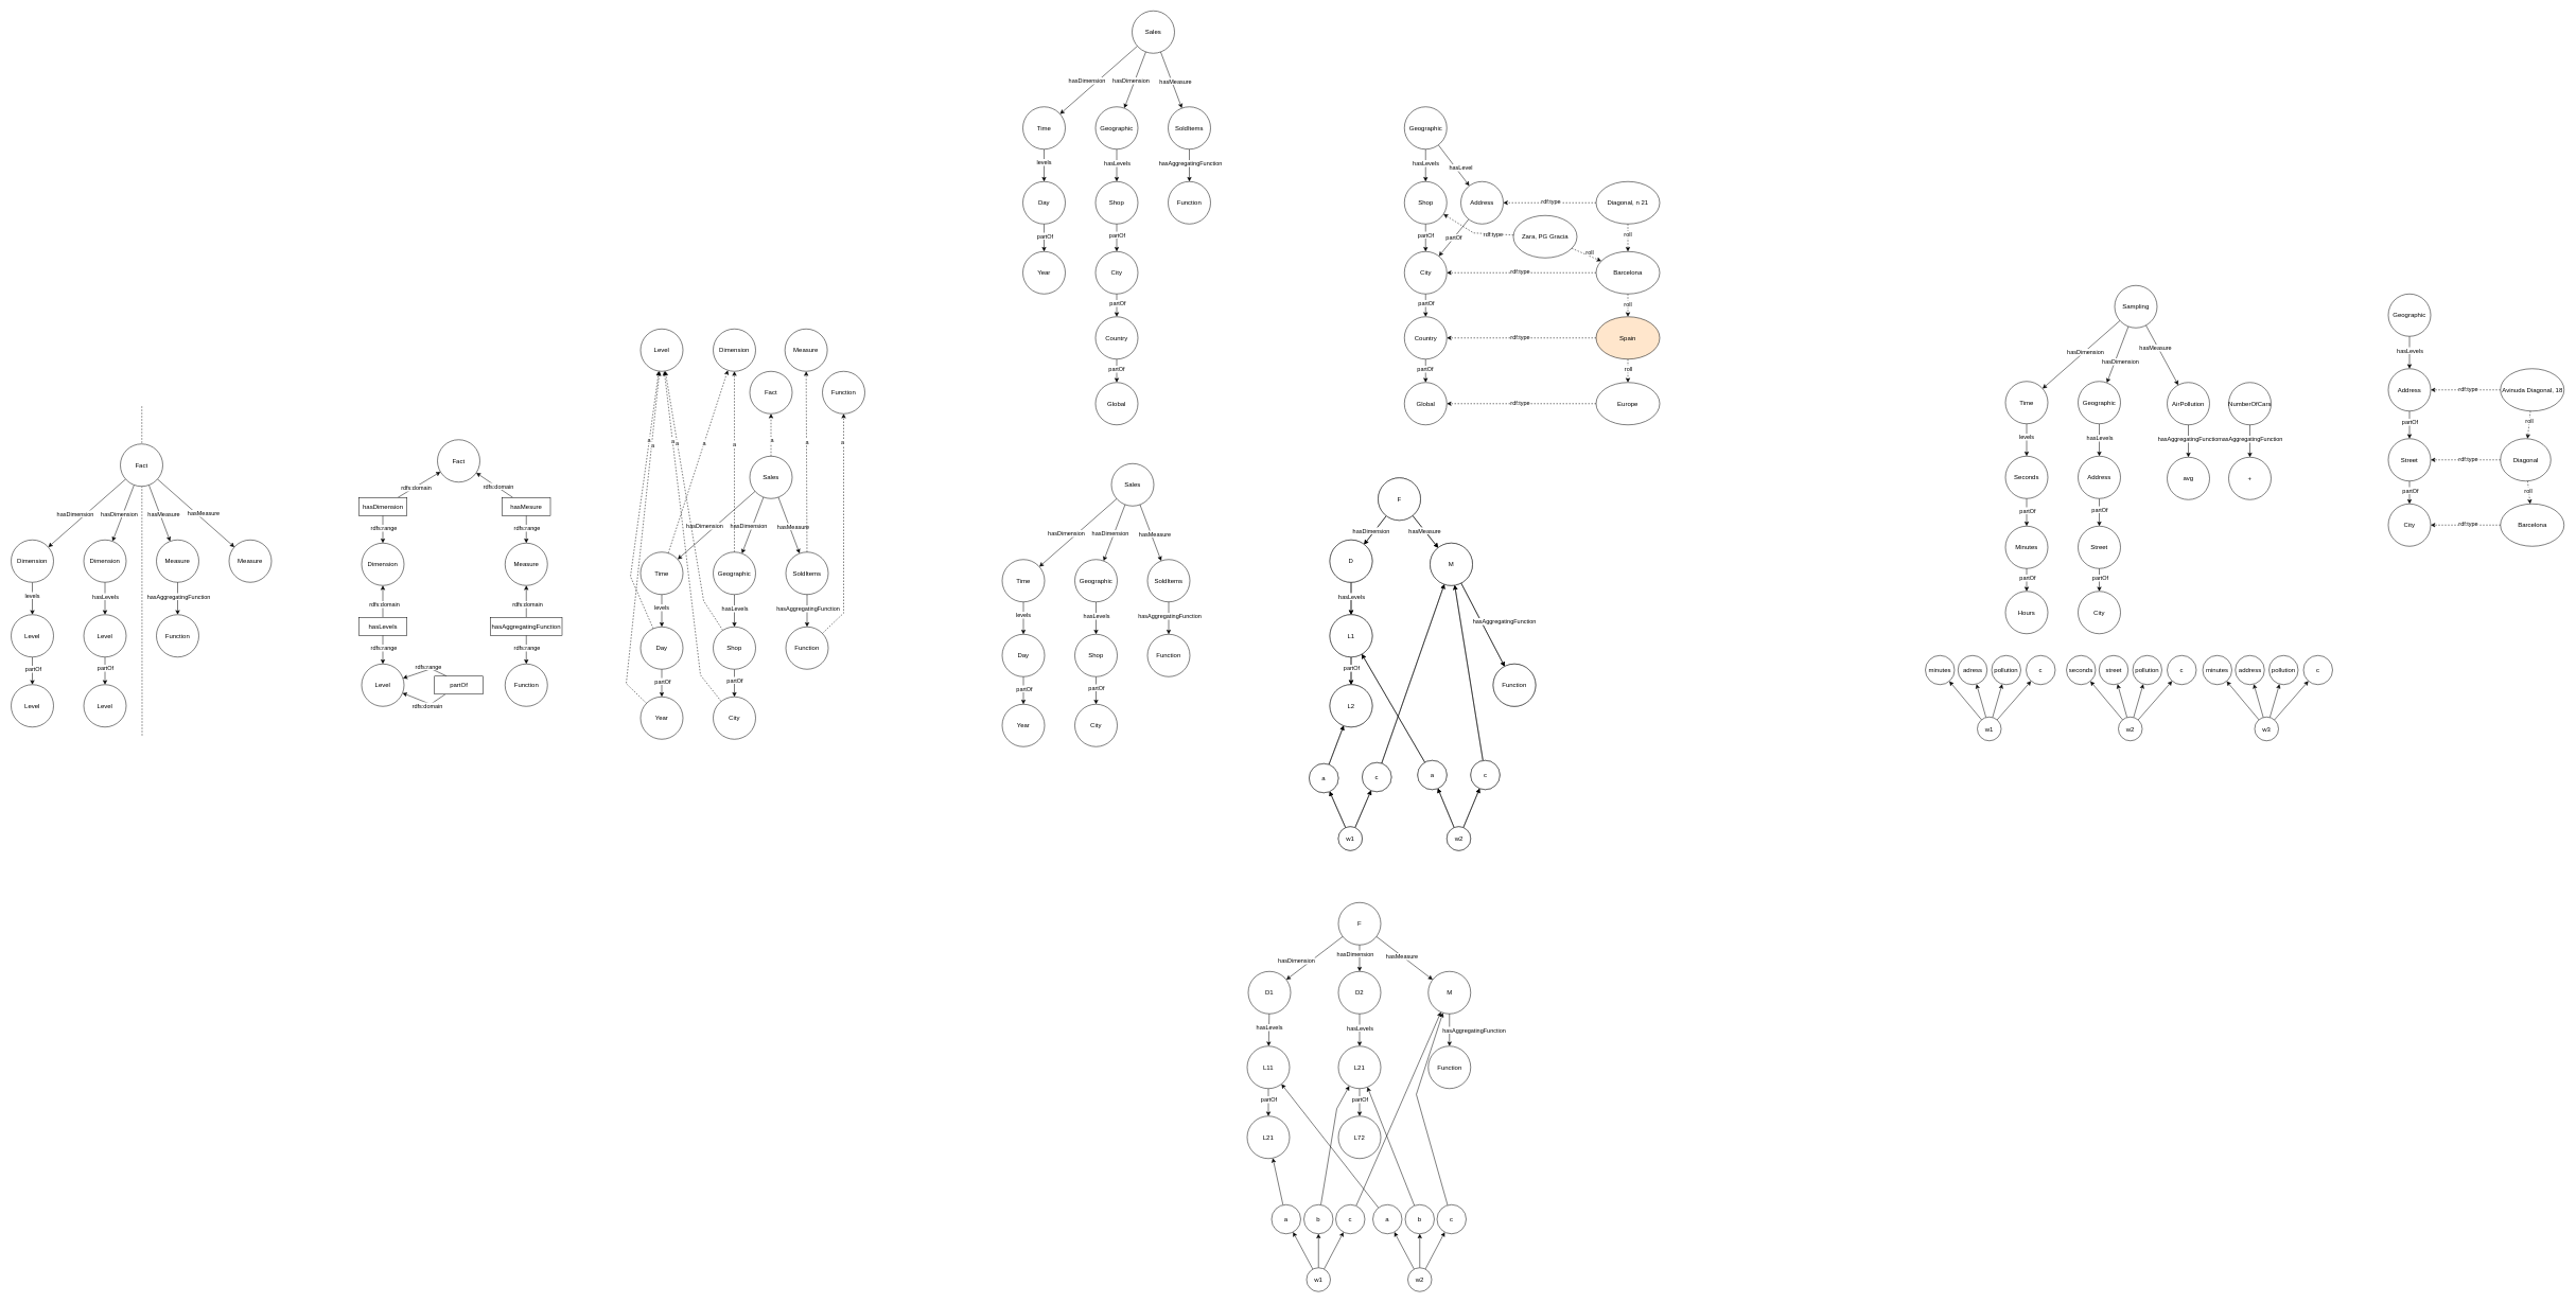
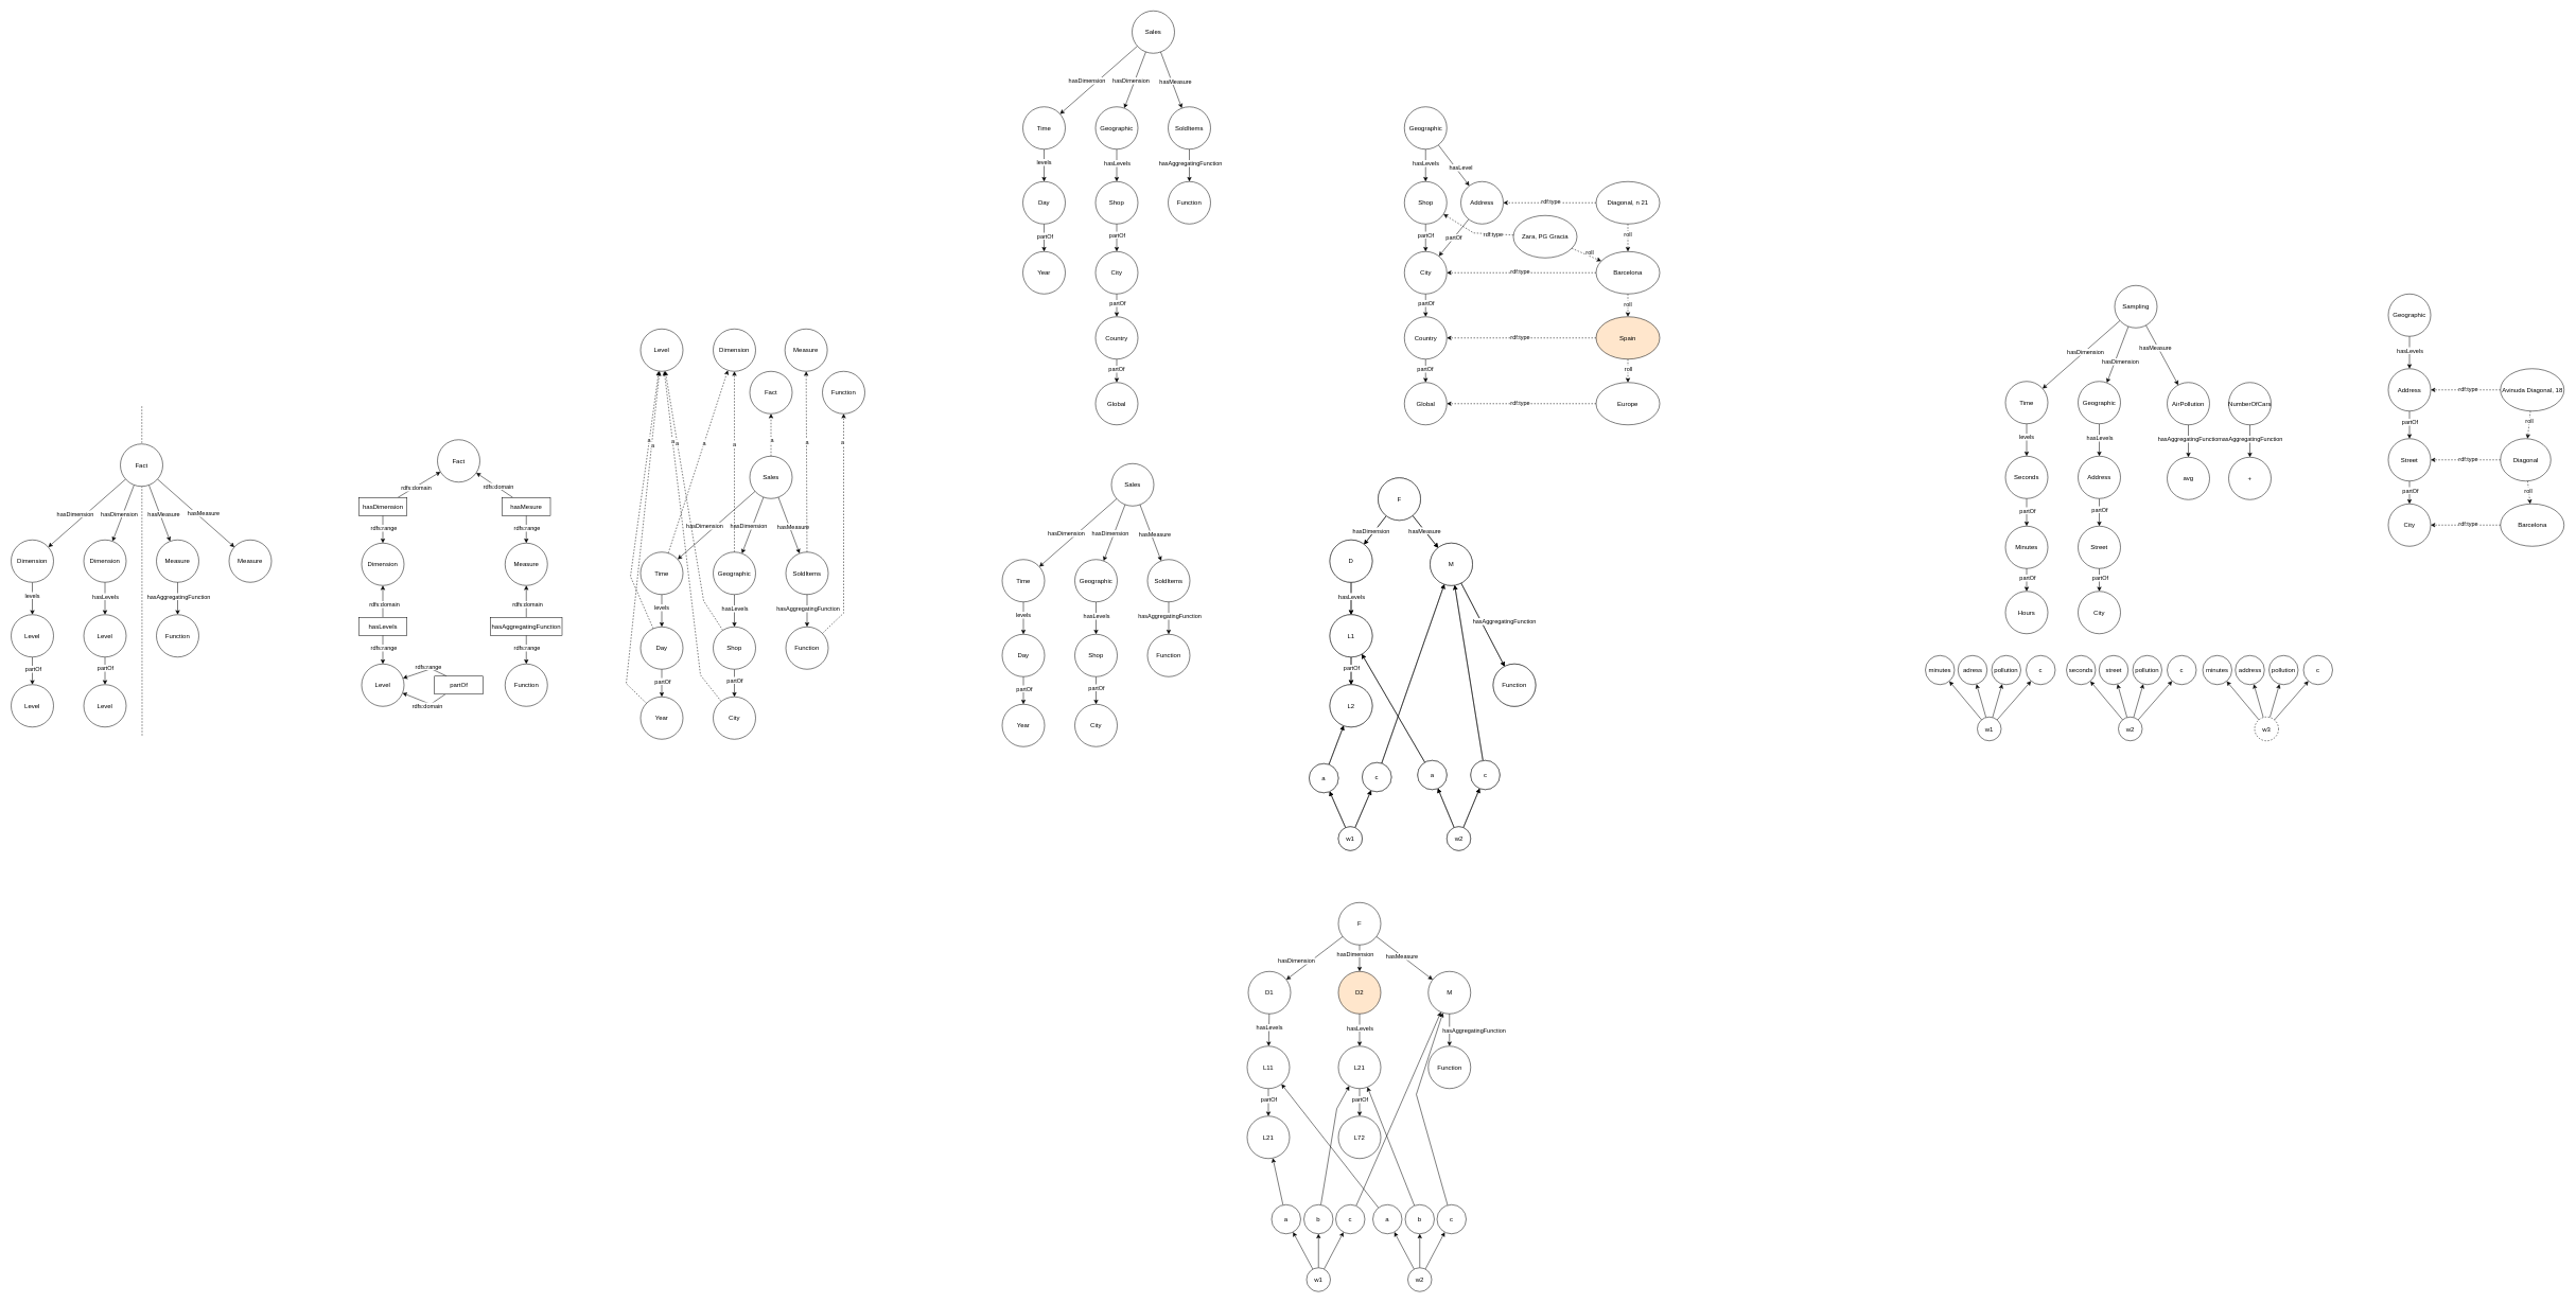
- <mxCell id="266" value="w3" style="ellipse;whiteSpace=wrap;html=1;aspect=fixed;" vertex="1" parent="1"><mxGeometry x="4251" y="1352" width="45" height="45" as="geometry" /></mxCell>
+ <mxCell id="266" value="w3" style="ellipse;whiteSpace=wrap;html=1;aspect=fixed;dashed=1;" vertex="1" parent="1"><mxGeometry x="4251" y="1352" width="45" height="45" as="geometry" /></mxCell>
- <mxCell id="333" value="D2" style="ellipse;whiteSpace=wrap;html=1;aspect=fixed;" vertex="1" parent="1"><mxGeometry x="2523" y="1832" width="80" height="80" as="geometry" /></mxCell>
+ <mxCell id="333" value="D2" style="ellipse;whiteSpace=wrap;html=1;aspect=fixed;fillColor=#ffe6cc;" vertex="1" parent="1"><mxGeometry x="2523" y="1832" width="80" height="80" as="geometry" /></mxCell>
